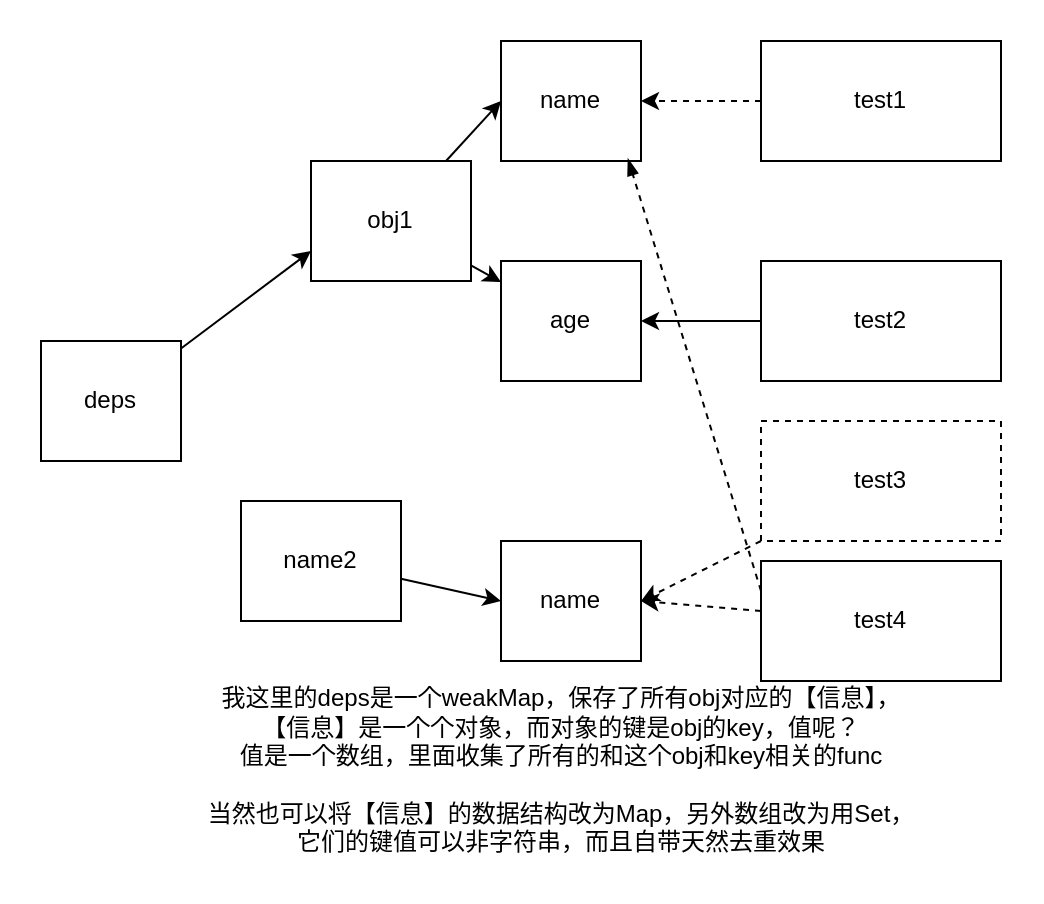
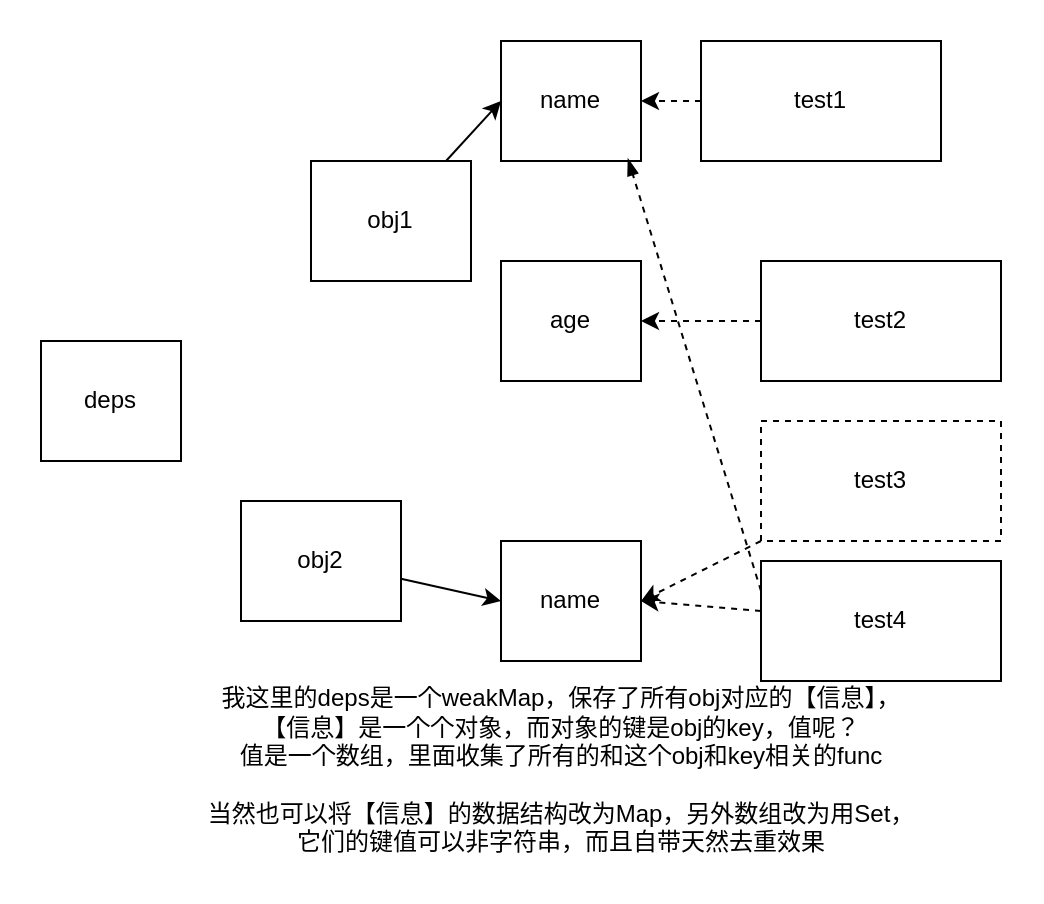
- <mxCell id="13" value="test1" style="whiteSpace=wrap;html=1;" parent="1" vertex="1"><mxGeometry x="380" y="20" width="120" height="60" as="geometry" /></mxCell>
+ <mxCell id="13" value="test1" style="whiteSpace=wrap;html=1;" parent="1" vertex="1"><mxGeometry x="350" y="20" width="120" height="60" as="geometry" /></mxCell>
- <mxCell id="4" value="" style="edgeStyle=none;html=1;" parent="1" source="6" target="10" edge="1"><mxGeometry relative="1" as="geometry" /></mxCell>
- <mxCell id="2" style="edgeStyle=none;html=1;entryX=0;entryY=0.75;entryDx=0;entryDy=0;" parent="1" source="3" target="6" edge="1"><mxGeometry relative="1" as="geometry" /></mxCell>
- <mxCell id="14" style="edgeStyle=none;html=1;entryX=1;entryY=0.5;entryDx=0;entryDy=0;dashed=0;" edge="1" parent="1" source="15" target="10"><mxGeometry relative="1" as="geometry" /></mxCell>
+ <mxCell id="14" style="edgeStyle=none;html=1;entryX=1;entryY=0.5;entryDx=0;entryDy=0;dashed=1;" edge="1" parent="1" source="15" target="10"><mxGeometry relative="1" as="geometry" /></mxCell>
- <mxCell id="8" value="name2" style="whiteSpace=wrap;html=1;" parent="1" vertex="1"><mxGeometry x="120" y="250" width="80" height="60" as="geometry" /></mxCell>
+ <mxCell id="8" value="obj2" style="whiteSpace=wrap;html=1;" parent="1" vertex="1"><mxGeometry x="120" y="250" width="80" height="60" as="geometry" /></mxCell>
